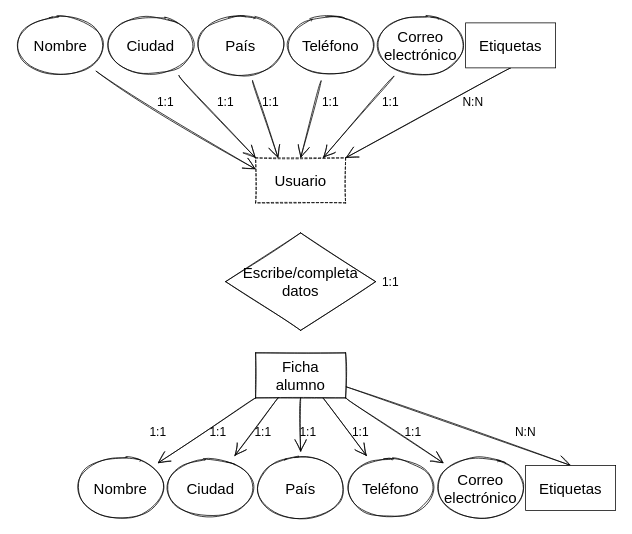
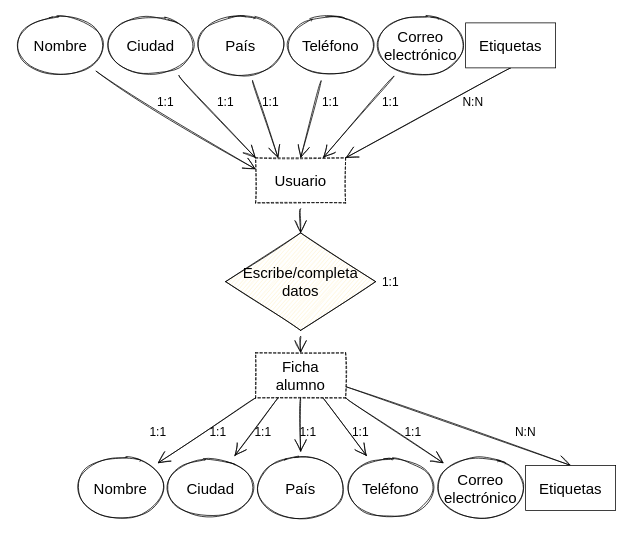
+ <mxCell id="2" style="edgeStyle=none;curved=1;rounded=0;sketch=1;hachureGap=4;orthogonalLoop=1;jettySize=auto;html=1;entryX=0.5;entryY=0;entryDx=0;entryDy=0;fontFamily=Helvetica;fontSize=16;endArrow=open;startSize=14;endSize=14;sourcePerimeterSpacing=8;targetPerimeterSpacing=8;" parent="1" source="3" target="16" edge="1"><mxGeometry relative="1" as="geometry" /></mxCell>
- <mxCell id="16" value="Escribe/completa datos" style="rhombus;whiteSpace=wrap;html=1;sketch=1;hachureGap=4;fontFamily=Helvetica;fontSize=20;" parent="1" vertex="1"><mxGeometry x="300" y="310" width="200" height="130" as="geometry" /></mxCell>
+ <mxCell id="16" value="Escribe/completa datos" style="rhombus;whiteSpace=wrap;html=1;sketch=1;hachureGap=4;fontFamily=Helvetica;fontSize=20;fillColor=#fff2cc;" parent="1" vertex="1"><mxGeometry x="300" y="310" width="200" height="130" as="geometry" /></mxCell>
+ <mxCell id="15" style="edgeStyle=none;curved=1;rounded=0;sketch=1;hachureGap=4;orthogonalLoop=1;jettySize=auto;html=1;entryX=0.5;entryY=0;entryDx=0;entryDy=0;fontFamily=Helvetica;fontSize=16;endArrow=open;startSize=14;endSize=14;sourcePerimeterSpacing=8;targetPerimeterSpacing=8;" parent="1" source="16" target="17" edge="1"><mxGeometry relative="1" as="geometry" /></mxCell>
- <mxCell id="17" value="Ficha alumno" style="rounded=0;whiteSpace=wrap;html=1;sketch=1;hachureGap=4;fontFamily=Helvetica;fontSize=20;" parent="1" vertex="1"><mxGeometry x="340" y="470" width="120" height="60" as="geometry" /></mxCell>
+ <mxCell id="17" value="Ficha alumno" style="rounded=0;whiteSpace=wrap;html=1;sketch=1;hachureGap=4;fontFamily=Helvetica;fontSize=20;dashed=1;" parent="1" vertex="1"><mxGeometry x="340" y="470" width="120" height="60" as="geometry" /></mxCell>
